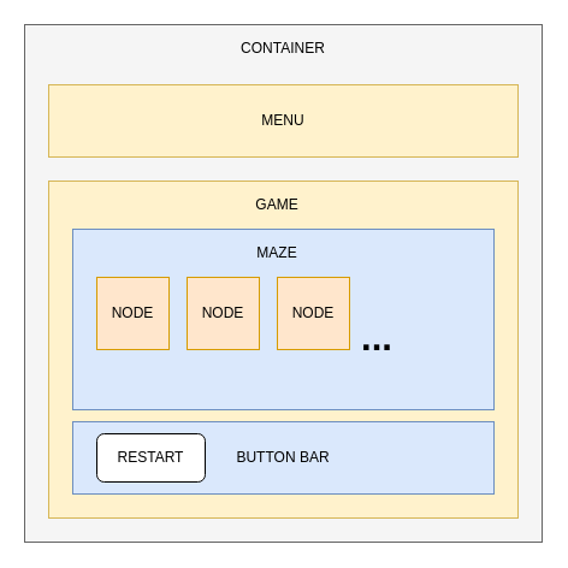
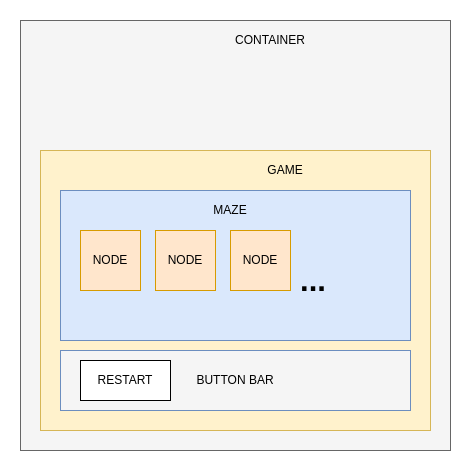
- <mxCell id="3" value="CONTAINER" style="text;html=1;strokeColor=none;fillColor=none;align=center;verticalAlign=middle;whiteSpace=wrap;rounded=0;" vertex="1" parent="1"><mxGeometry x="215" y="30" width="40" height="20" as="geometry" /></mxCell>
+ <mxCell id="3" value="CONTAINER" style="text;html=1;strokeColor=none;fillColor=none;align=center;verticalAlign=middle;whiteSpace=wrap;rounded=0;" vertex="1" parent="1"><mxGeometry x="250" y="30" width="40" height="20" as="geometry" /></mxCell>
- <mxCell id="4" value="MENU" style="rounded=0;whiteSpace=wrap;html=1;fillColor=#fff2cc;strokeColor=#d6b656;" vertex="1" parent="1"><mxGeometry x="40" y="70" width="390" height="60" as="geometry" /></mxCell>
- <mxCell id="6" value="GAME" style="text;html=1;strokeColor=none;fillColor=none;align=center;verticalAlign=middle;whiteSpace=wrap;rounded=0;" vertex="1" parent="1"><mxGeometry x="210" y="160" width="40" height="20" as="geometry" /></mxCell>
+ <mxCell id="6" value="GAME" style="text;html=1;strokeColor=none;fillColor=none;align=center;verticalAlign=middle;whiteSpace=wrap;rounded=0;" vertex="1" parent="1"><mxGeometry x="265" y="160" width="40" height="20" as="geometry" /></mxCell>
- <mxCell id="14" value="RESTART" style="rounded=1;whiteSpace=wrap;html=1;fontSize=12;" vertex="1" parent="1"><mxGeometry x="80" y="360" width="90" height="40" as="geometry" /></mxCell>
+ <mxCell id="14" value="RESTART" style="whiteSpace=wrap;html=1;fontSize=12;rounded=0;" vertex="1" parent="1"><mxGeometry x="80" y="360" width="90" height="40" as="geometry" /></mxCell>
- <mxCell id="7" value="BUTTON BAR" style="rounded=0;whiteSpace=wrap;html=1;fillColor=#dae8fc;strokeColor=#6c8ebf;" vertex="1" parent="1"><mxGeometry x="60" y="350" width="350" height="60" as="geometry" /></mxCell>
+ <mxCell id="7" value="BUTTON BAR" style="rounded=0;whiteSpace=wrap;html=1;fillColor=#f5f5f5;strokeColor=#6c8ebf;" vertex="1" parent="1"><mxGeometry x="60" y="350" width="350" height="60" as="geometry" /></mxCell>
